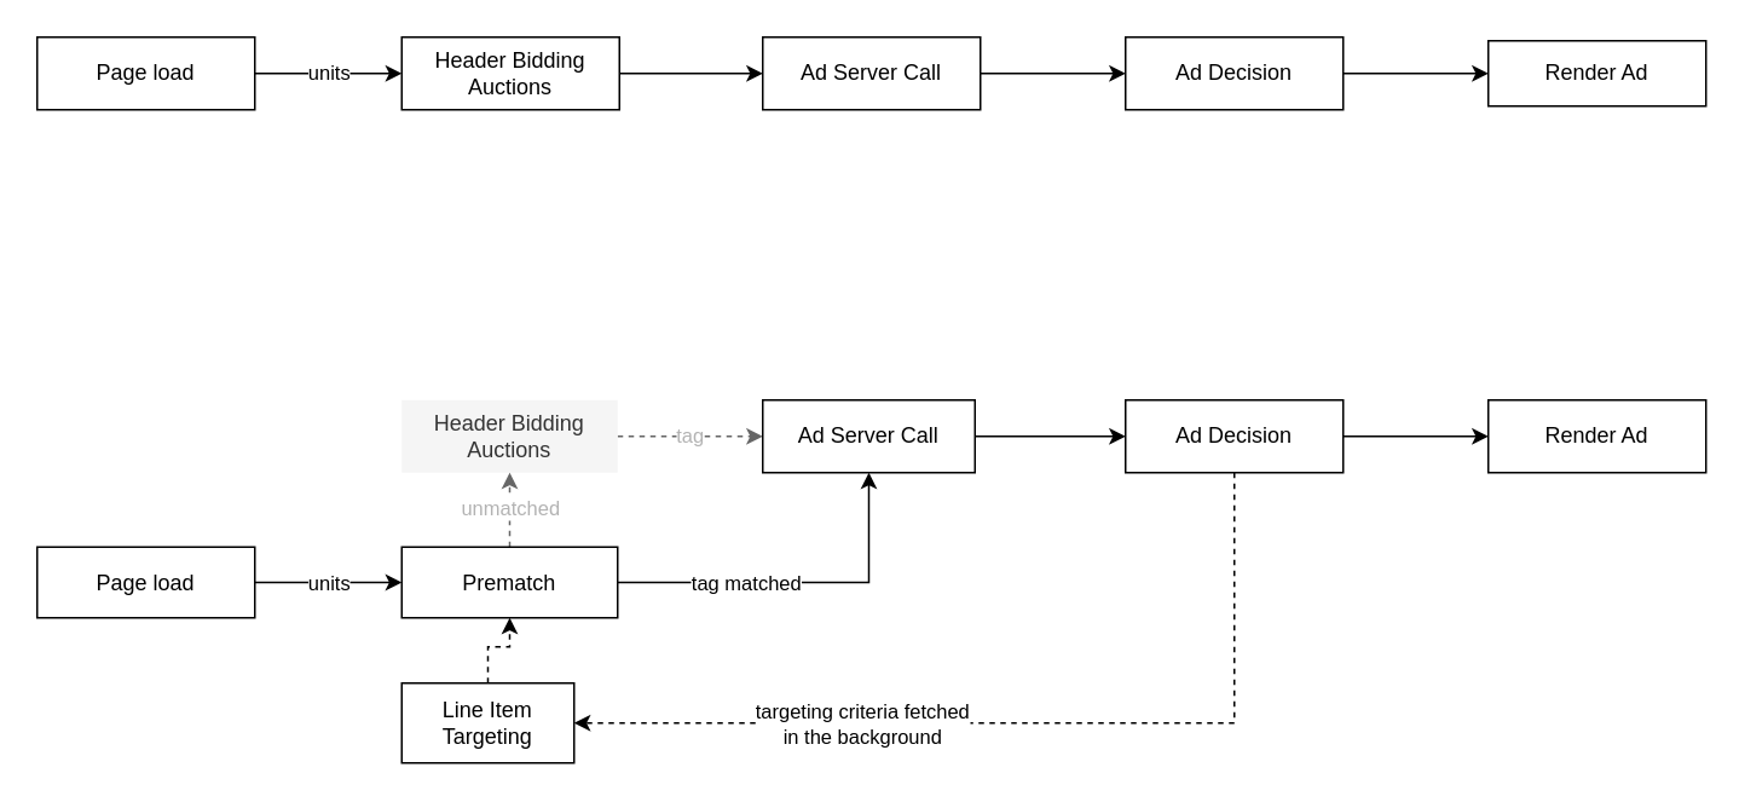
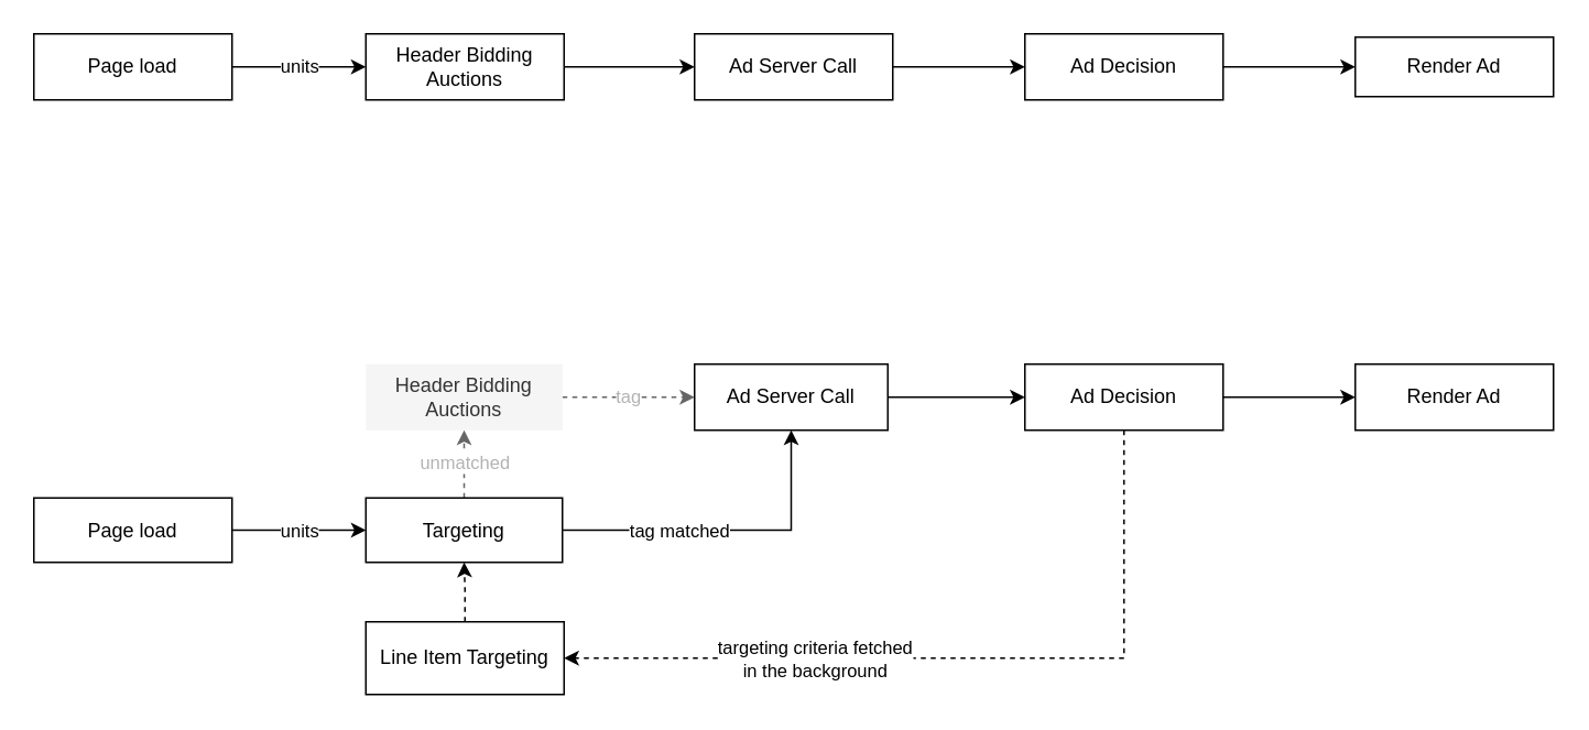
- <mxCell id="24" value="Prematch" style="rounded=0;whiteSpace=wrap;html=1;" vertex="1" parent="1"><mxGeometry x="221" y="301" width="119" height="39" as="geometry" /></mxCell>
+ <mxCell id="24" value="Targeting" style="rounded=0;whiteSpace=wrap;html=1;" vertex="1" parent="1"><mxGeometry x="221" y="301" width="119" height="39" as="geometry" /></mxCell>
- <mxCell id="26" value="Line Item Targeting" style="rounded=0;whiteSpace=wrap;html=1;" vertex="1" parent="1"><mxGeometry x="221" y="376" width="95" height="44" as="geometry" /></mxCell>
+ <mxCell id="26" value="Line Item Targeting" style="rounded=0;whiteSpace=wrap;html=1;" vertex="1" parent="1"><mxGeometry x="221" y="376" width="120" height="44" as="geometry" /></mxCell>
